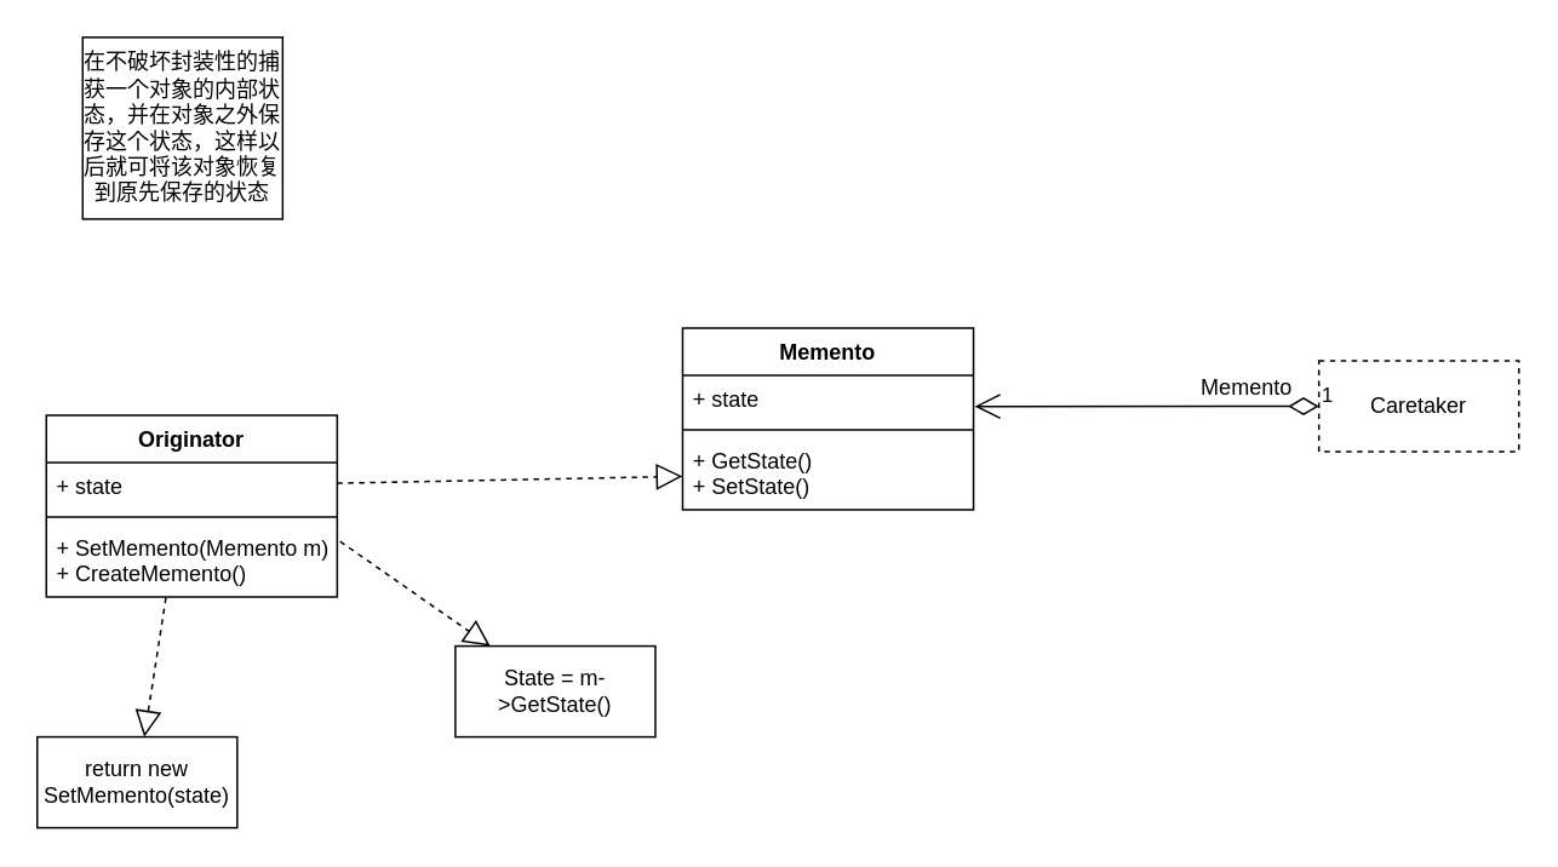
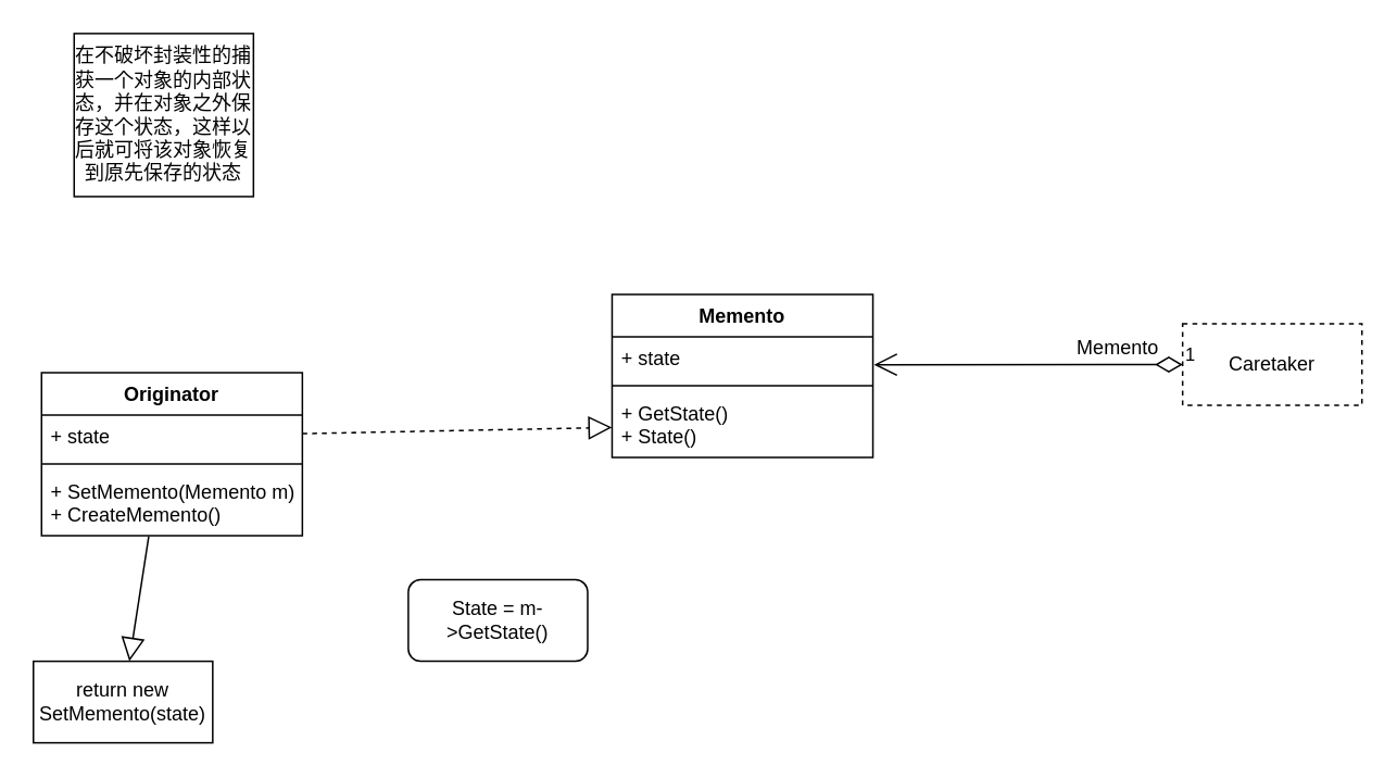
- <mxCell id="10" value="+ GetState()&lt;br&gt;+ SetState()" style="text;strokeColor=none;fillColor=none;align=left;verticalAlign=top;spacingLeft=4;spacingRight=4;overflow=hidden;rotatable=0;points=[[0,0.5],[1,0.5]];portConstraint=eastwest;whiteSpace=wrap;html=1;" vertex="1" parent="7"><mxGeometry y="60" width="160" height="40" as="geometry" /></mxCell>
+ <mxCell id="10" value="+ GetState()&lt;br&gt;+ State()" style="text;strokeColor=none;fillColor=none;align=left;verticalAlign=top;spacingLeft=4;spacingRight=4;overflow=hidden;rotatable=0;points=[[0,0.5],[1,0.5]];portConstraint=eastwest;whiteSpace=wrap;html=1;" vertex="1" parent="7"><mxGeometry y="60" width="160" height="40" as="geometry" /></mxCell>
- <mxCell id="15" value="" style="endArrow=block;dashed=1;endFill=0;endSize=12;html=1;rounded=0;exitX=1.01;exitY=0.236;exitDx=0;exitDy=0;exitPerimeter=0;" edge="1" parent="1" source="6" target="16"><mxGeometry width="160" relative="1" as="geometry"><mxPoint x="275" y="430" as="sourcePoint" /><mxPoint x="305" y="380" as="targetPoint" /></mxGeometry></mxCell>
- <mxCell id="17" value="" style="endArrow=block;dashed=1;endFill=0;endSize=12;html=1;rounded=0;exitX=0.411;exitY=1.01;exitDx=0;exitDy=0;exitPerimeter=0;" edge="1" parent="1" source="6" target="18"><mxGeometry width="160" relative="1" as="geometry"><mxPoint x="275" y="450" as="sourcePoint" /><mxPoint x="75" y="430" as="targetPoint" /></mxGeometry></mxCell>
+ <mxCell id="17" value="" style="endArrow=block;dashed=0;endFill=0;endSize=12;html=1;rounded=0;exitX=0.411;exitY=1.01;exitDx=0;exitDy=0;exitPerimeter=0;" edge="1" parent="1" source="6" target="18"><mxGeometry width="160" relative="1" as="geometry"><mxPoint x="275" y="450" as="sourcePoint" /><mxPoint x="75" y="430" as="targetPoint" /></mxGeometry></mxCell>
- <mxCell id="16" value="State = m-&amp;gt;GetState()" style="html=1;whiteSpace=wrap;" vertex="1" parent="1"><mxGeometry x="250" y="355" width="110" height="50" as="geometry" /></mxCell>
+ <mxCell id="16" value="State = m-&amp;gt;GetState()" style="html=1;whiteSpace=wrap;rounded=1;" vertex="1" parent="1"><mxGeometry x="250" y="355" width="110" height="50" as="geometry" /></mxCell>
